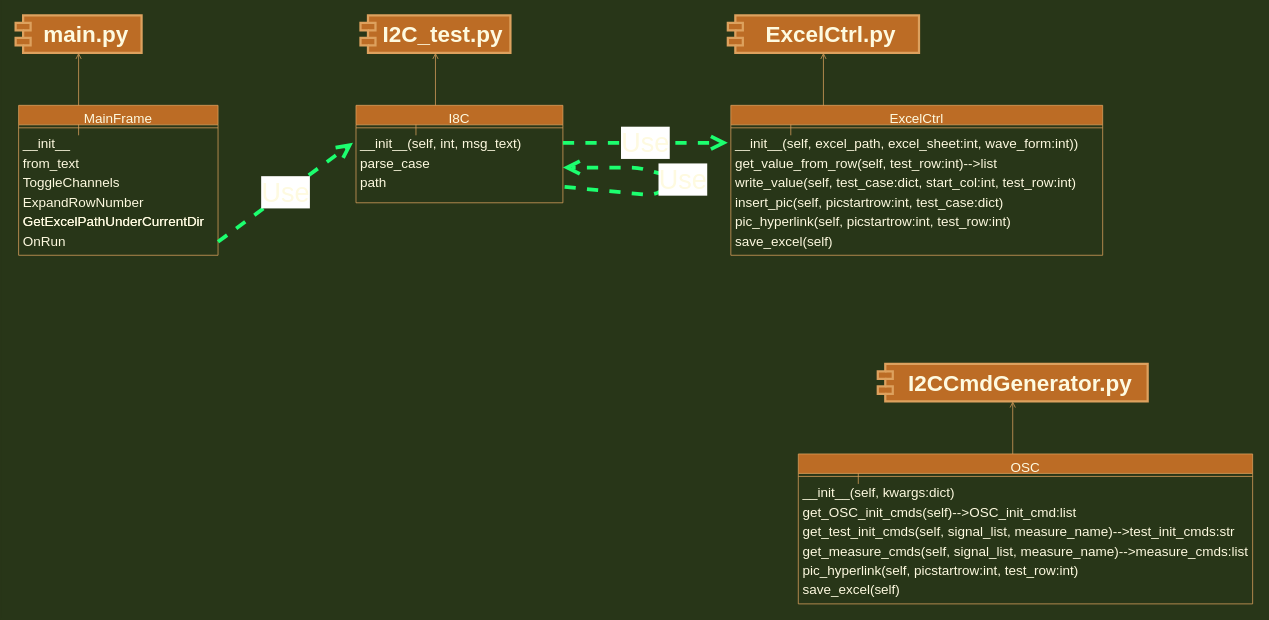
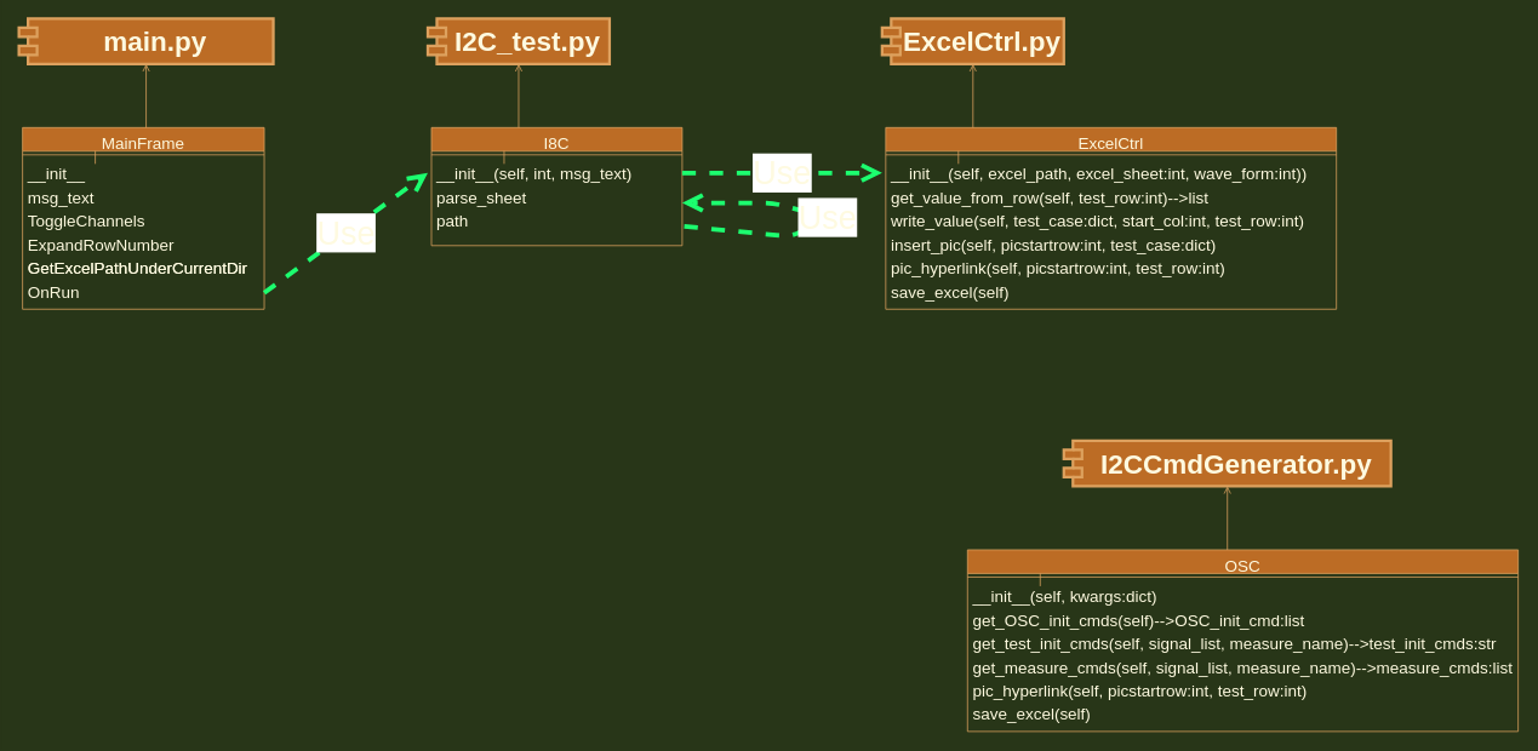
- <mxCell id="2" value="main.py" style="shape=module;align=left;spacingLeft=20;align=center;verticalAlign=top;fillColor=#BC6C25;strokeColor=#DDA15E;fontColor=#FEFAE0;strokeWidth=3;fontStyle=1;fontSize=30;" vertex="1" parent="1"><mxGeometry x="20" y="20" width="168" height="50" as="geometry" /></mxCell>
+ <mxCell id="2" value="main.py" style="shape=module;align=left;spacingLeft=20;align=center;verticalAlign=top;fillColor=#BC6C25;strokeColor=#DDA15E;fontColor=#FEFAE0;strokeWidth=3;fontStyle=1;fontSize=30;" vertex="1" parent="1"><mxGeometry x="20" y="20" width="280" height="50" as="geometry" /></mxCell>
- <mxCell id="13" value="I2C_test.py" style="shape=module;align=left;spacingLeft=20;align=center;verticalAlign=top;fillColor=#BC6C25;strokeColor=#DDA15E;fontColor=#FEFAE0;strokeWidth=3;fontStyle=1;fontSize=30;" vertex="1" parent="1"><mxGeometry x="480" y="20" width="200" height="50" as="geometry" /></mxCell>
+ <mxCell id="13" value="I2C_test.py" style="shape=module;align=left;spacingLeft=20;align=center;verticalAlign=top;fillColor=#BC6C25;strokeColor=#DDA15E;fontColor=#FEFAE0;strokeWidth=3;fontStyle=1;fontSize=30;" vertex="1" parent="1"><mxGeometry y="20" width="200" height="50" as="geometry" x="470" /></mxCell>
- <mxCell id="21" value="ExcelCtrl.py" style="shape=module;align=left;spacingLeft=20;align=center;verticalAlign=top;fillColor=#BC6C25;strokeColor=#DDA15E;fontColor=#FEFAE0;strokeWidth=3;fontStyle=1;fontSize=30;" vertex="1" parent="1"><mxGeometry x="970" y="20" width="255" height="50" as="geometry" /></mxCell>
+ <mxCell id="21" value="ExcelCtrl.py" style="shape=module;align=left;spacingLeft=20;align=center;verticalAlign=top;fillColor=#BC6C25;strokeColor=#DDA15E;fontColor=#FEFAE0;strokeWidth=3;fontStyle=1;fontSize=30;" vertex="1" parent="1"><mxGeometry x="970" y="20" width="200" height="50" as="geometry" /></mxCell>
- <mxCell id="7" value="from_text" style="text;align=left;verticalAlign=top;spacingLeft=4;spacingRight=4;overflow=hidden;rotatable=0;points=[[0,0.5],[1,0.5]];portConstraint=eastwest;fontColor=#FEFAE0;fontSize=18;" vertex="1" parent="4"><mxGeometry y="60" width="266" height="26" as="geometry" /></mxCell>
+ <mxCell id="7" value="msg_text" style="text;align=left;verticalAlign=top;spacingLeft=4;spacingRight=4;overflow=hidden;rotatable=0;points=[[0,0.5],[1,0.5]];portConstraint=eastwest;fontColor=#FEFAE0;fontSize=18;" vertex="1" parent="4"><mxGeometry y="60" width="266" height="26" as="geometry" /></mxCell>
- <mxCell id="18" value="parse_case" style="text;align=left;verticalAlign=top;spacingLeft=4;spacingRight=4;overflow=hidden;rotatable=0;points=[[0,0.5],[1,0.5]];portConstraint=eastwest;fontColor=#FEFAE0;fontSize=18;" vertex="1" parent="15"><mxGeometry y="60" width="276" height="26" as="geometry" /></mxCell>
+ <mxCell id="18" value="parse_sheet" style="text;align=left;verticalAlign=top;spacingLeft=4;spacingRight=4;overflow=hidden;rotatable=0;points=[[0,0.5],[1,0.5]];portConstraint=eastwest;fontColor=#FEFAE0;fontSize=18;" vertex="1" parent="15"><mxGeometry y="60" width="276" height="26" as="geometry" /></mxCell>
